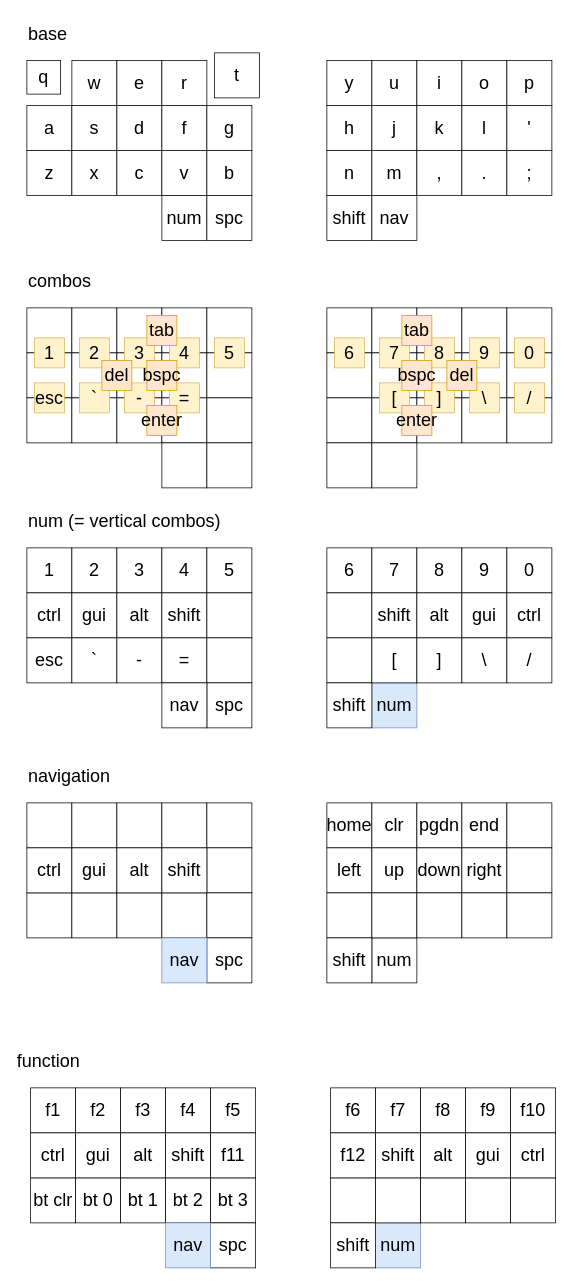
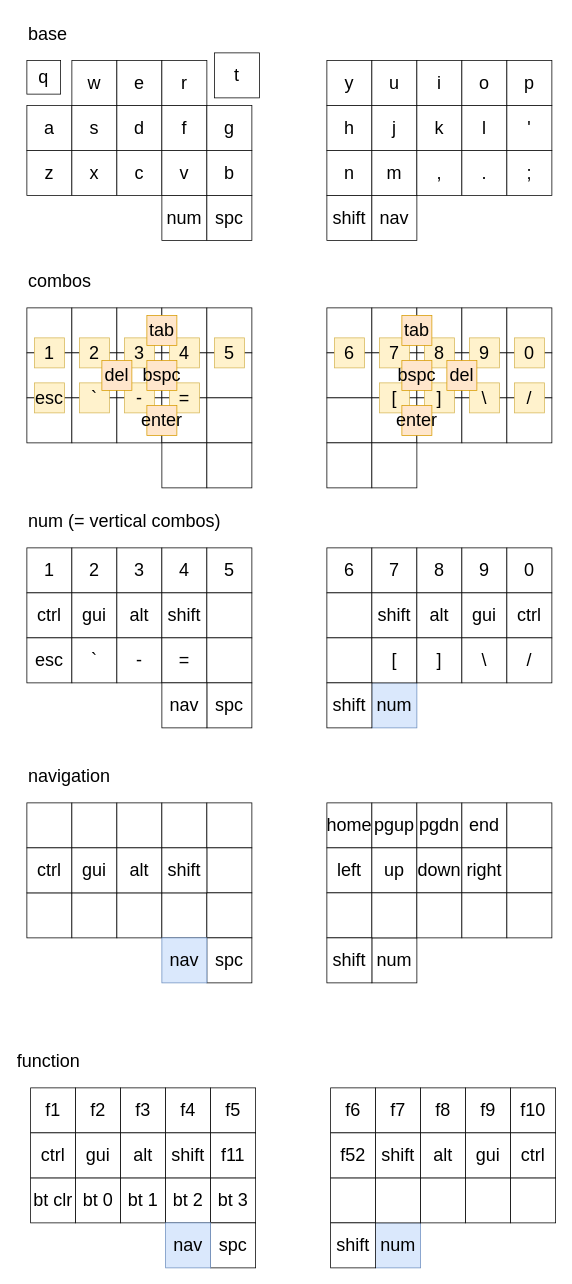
- <mxCell id="147" value="clr" style="whiteSpace=wrap;html=1;aspect=fixed;fontSize=24;" vertex="1" parent="1"><mxGeometry x="495" y="1070" width="60" height="60" as="geometry" /></mxCell>
+ <mxCell id="147" value="pgup" style="whiteSpace=wrap;html=1;aspect=fixed;fontSize=24;" vertex="1" parent="1"><mxGeometry x="495" y="1070" width="60" height="60" as="geometry" /></mxCell>
- <mxCell id="198" value="f12" style="whiteSpace=wrap;html=1;aspect=fixed;fontSize=24;" vertex="1" parent="1"><mxGeometry x="440" y="1510" width="60" height="60" as="geometry" /></mxCell>
+ <mxCell id="198" value="f52" style="whiteSpace=wrap;html=1;aspect=fixed;fontSize=24;" vertex="1" parent="1"><mxGeometry x="440" y="1510" width="60" height="60" as="geometry" /></mxCell>
